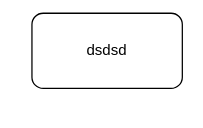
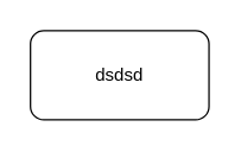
- <mxCell id="2" value="dsdsd" style="rounded=1;whiteSpace=wrap;html=1;" vertex="1" parent="1"><mxGeometry x="25" y="10" width="120" height="60" as="geometry" /></mxCell>
+ <mxCell id="2" value="dsdsd" style="rounded=1;whiteSpace=wrap;html=1;" vertex="1" parent="1"><mxGeometry x="20" y="20" width="120" height="60" as="geometry" /></mxCell>
